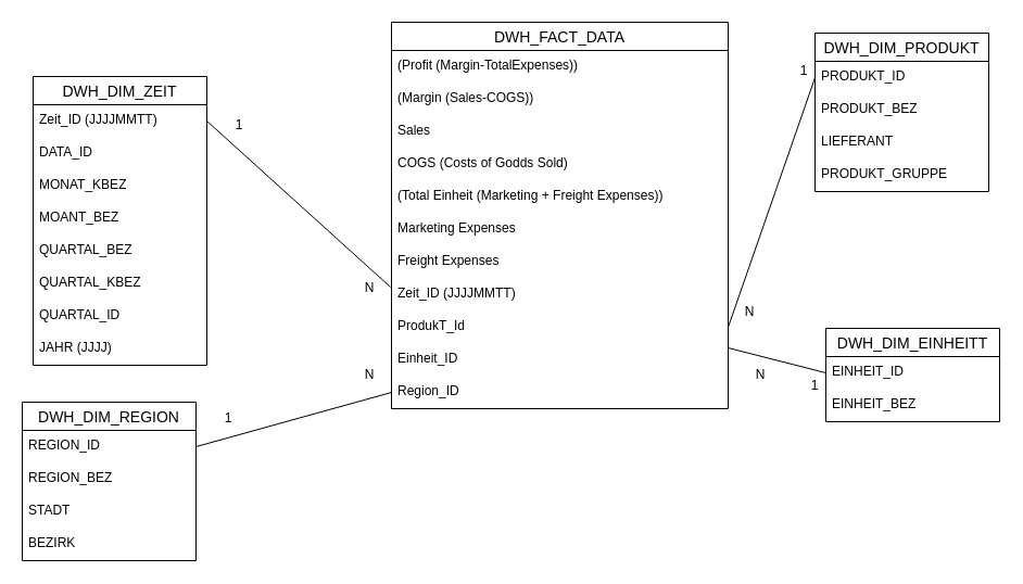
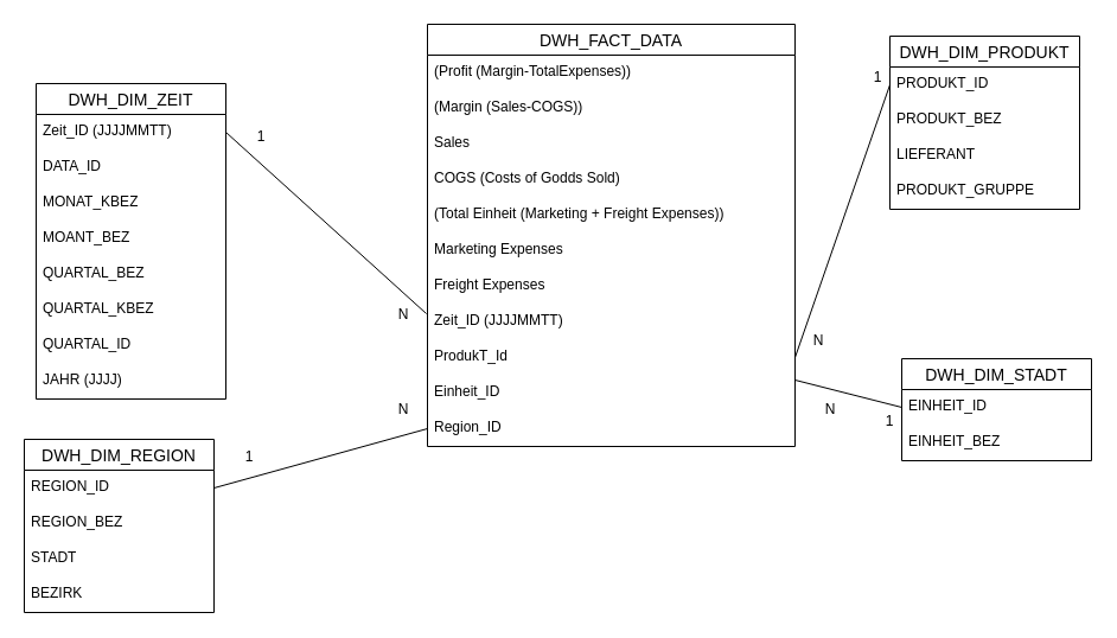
- <mxCell id="42" value="DWH_DIM_EINHEITT" style="swimlane;fontStyle=0;childLayout=stackLayout;horizontal=1;startSize=26;horizontalStack=0;resizeParent=1;resizeParentMax=0;resizeLast=0;collapsible=1;marginBottom=0;align=center;fontSize=14;" parent="1" vertex="1"><mxGeometry y="302" width="160" height="86" as="geometry" x="760" /></mxCell>
+ <mxCell id="42" value="DWH_DIM_STADT" style="swimlane;fontStyle=0;childLayout=stackLayout;horizontal=1;startSize=26;horizontalStack=0;resizeParent=1;resizeParentMax=0;resizeLast=0;collapsible=1;marginBottom=0;align=center;fontSize=14;" parent="1" vertex="1"><mxGeometry y="302" width="160" height="86" as="geometry" x="760" /></mxCell>
